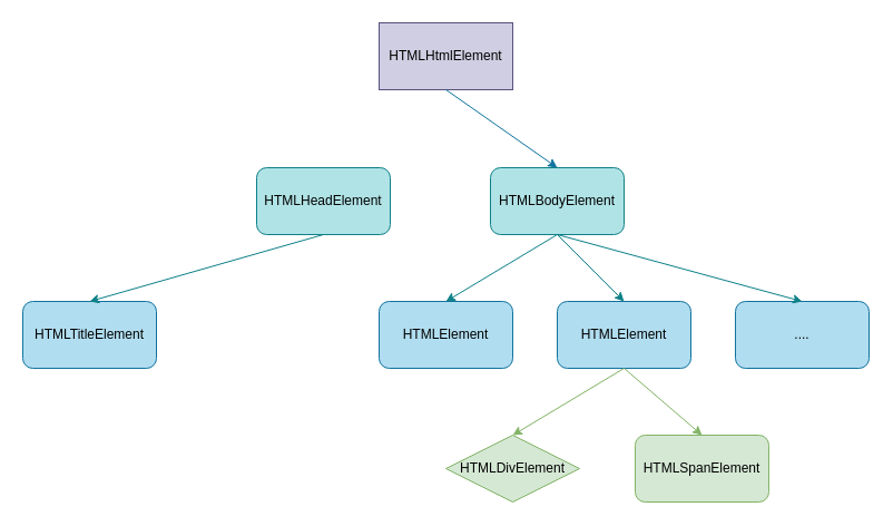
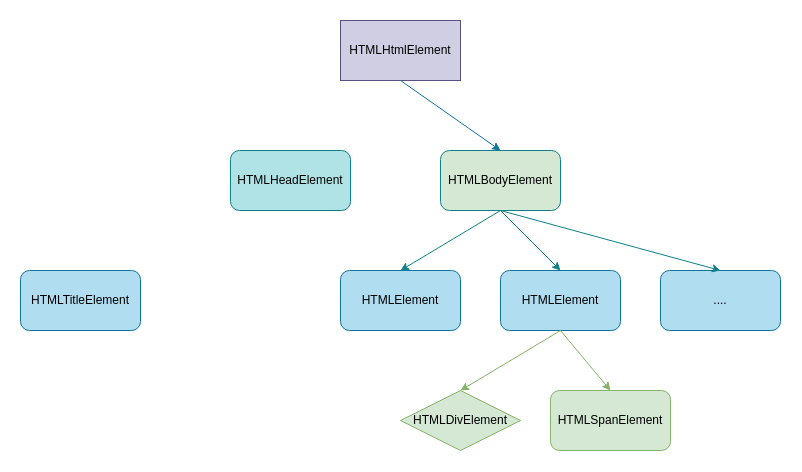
- <mxCell id="5" value="HTMLBodyElement" style="rounded=1;whiteSpace=wrap;html=1;fillColor=#b0e3e6;strokeColor=#0e8088;" vertex="1" parent="1"><mxGeometry x="440" y="150" width="120" height="60" as="geometry" /></mxCell>
+ <mxCell id="5" value="HTMLBodyElement" style="rounded=1;whiteSpace=wrap;html=1;fillColor=#d5e8d4;strokeColor=#0e8088;" vertex="1" parent="1"><mxGeometry x="440" y="150" width="120" height="60" as="geometry" /></mxCell>
- <mxCell id="12" value="" style="endArrow=classic;html=1;exitX=0.5;exitY=1;exitDx=0;exitDy=0;entryX=0.5;entryY=0;entryDx=0;entryDy=0;fillColor=#b0e3e6;strokeColor=#0e8088;" edge="1" parent="1" source="2" target="6"><mxGeometry width="50" height="50" relative="1" as="geometry"><mxPoint x="200" y="40" as="sourcePoint" /><mxPoint x="250" as="targetPoint" y="-10" /></mxGeometry></mxCell>
- <mxCell id="10" value="HTMLSpanElement" style="rounded=1;whiteSpace=wrap;html=1;fillColor=#d5e8d4;strokeColor=#82b366;" vertex="1" parent="1"><mxGeometry x="570" y="390" width="120" height="60" as="geometry" /></mxCell>
+ <mxCell id="10" value="HTMLSpanElement" style="rounded=1;whiteSpace=wrap;html=1;fillColor=#d5e8d4;strokeColor=#82b366;" vertex="1" parent="1"><mxGeometry x="550" y="390" width="120" height="60" as="geometry" /></mxCell>
